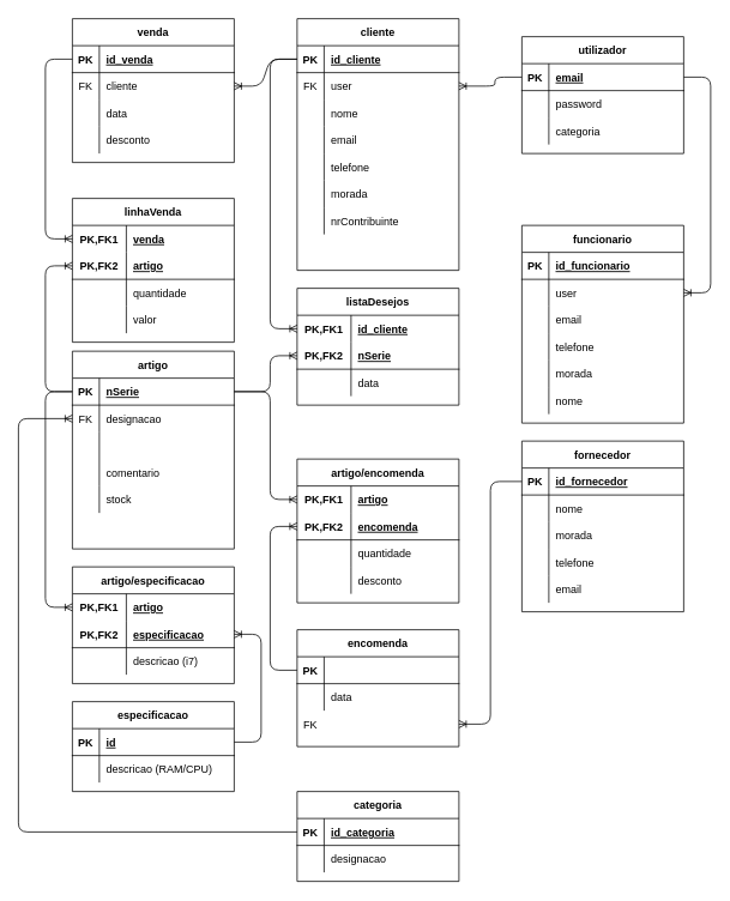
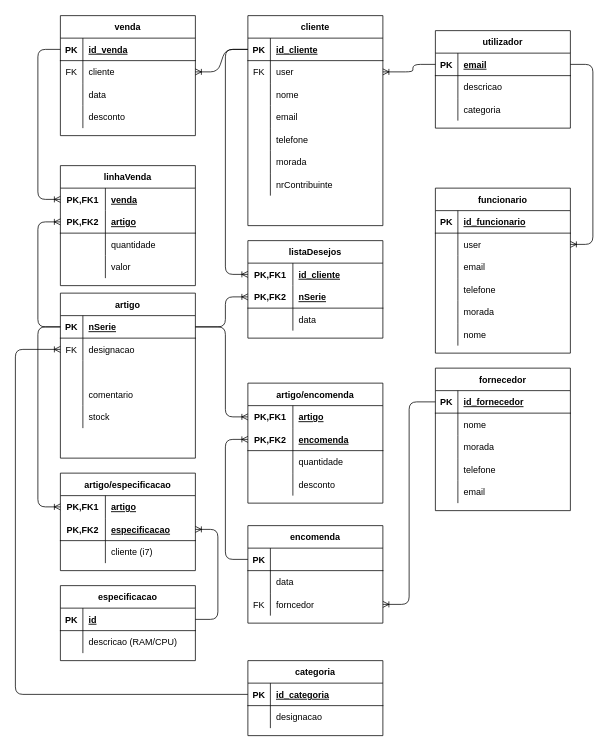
- <mxCell id="123" value="password" style="shape=partialRectangle;connectable=0;fillColor=none;top=0;left=0;bottom=0;right=0;align=left;spacingLeft=6;overflow=hidden;" parent="121" vertex="1"><mxGeometry x="30" width="150" height="30" as="geometry" /></mxCell>
+ <mxCell id="123" value="descricao" style="shape=partialRectangle;connectable=0;fillColor=none;top=0;left=0;bottom=0;right=0;align=left;spacingLeft=6;overflow=hidden;" parent="121" vertex="1"><mxGeometry x="30" width="150" height="30" as="geometry" /></mxCell>
- <mxCell id="160" value="descricao (i7)" style="shape=partialRectangle;connectable=0;fillColor=none;top=0;left=0;bottom=0;right=0;align=left;spacingLeft=6;overflow=hidden;" parent="158" vertex="1"><mxGeometry x="60" width="120" height="30" as="geometry" /></mxCell>
+ <mxCell id="160" value="cliente (i7)" style="shape=partialRectangle;connectable=0;fillColor=none;top=0;left=0;bottom=0;right=0;align=left;spacingLeft=6;overflow=hidden;" parent="158" vertex="1"><mxGeometry x="60" width="120" height="30" as="geometry" /></mxCell>
+ <mxCell id="116" value="forncedor" style="shape=partialRectangle;connectable=0;fillColor=none;top=0;left=0;bottom=0;right=0;align=left;spacingLeft=6;overflow=hidden;" parent="114" vertex="1"><mxGeometry x="30" width="150" height="30" as="geometry" /></mxCell>
